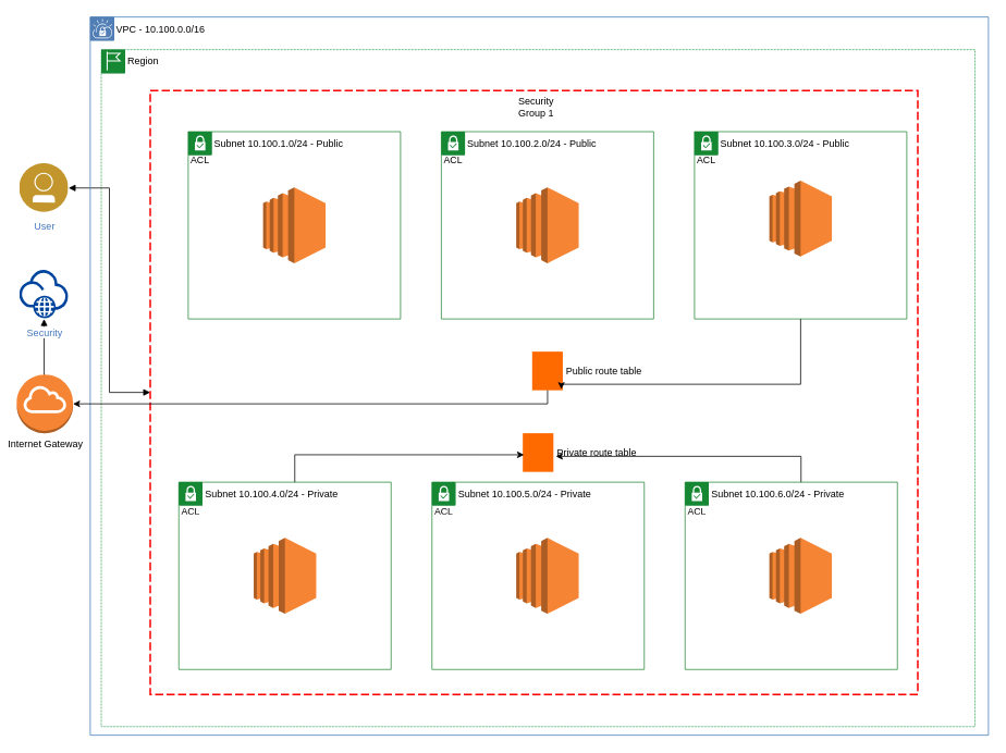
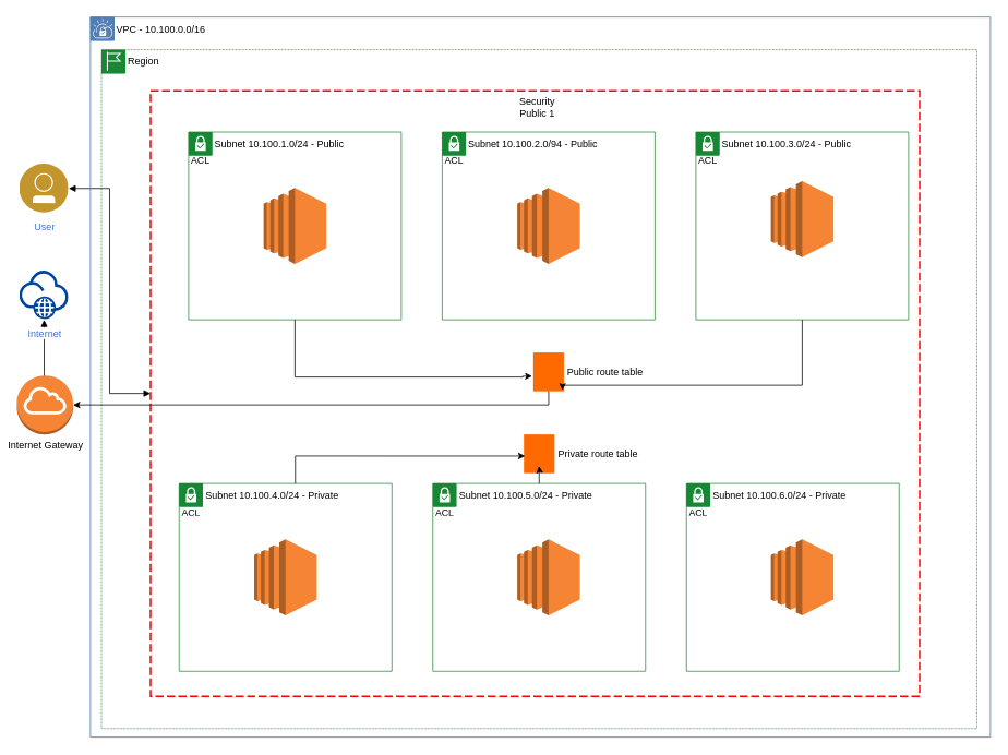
- <mxCell id="8" value="Security&lt;br&gt;Group 1" style="rounded=0;whiteSpace=wrap;html=1;absoluteArcSize=1;arcSize=0;strokeColor=#FD0000;fillColor=none;verticalAlign=top;align=center;spacingLeft=5;dashed=1;dashPattern=5 2;labelPosition=center;verticalLabelPosition=middle;strokeWidth=2;" parent="6" vertex="1"><mxGeometry x="60" y="50" width="940" height="740" as="geometry" /></mxCell>
+ <mxCell id="8" value="Security&lt;br&gt;Public 1" style="rounded=0;whiteSpace=wrap;html=1;absoluteArcSize=1;arcSize=0;strokeColor=#FD0000;fillColor=none;verticalAlign=top;align=center;spacingLeft=5;dashed=1;dashPattern=5 2;labelPosition=center;verticalLabelPosition=middle;strokeWidth=2;" parent="6" vertex="1"><mxGeometry x="60" y="50" width="940" height="740" as="geometry" /></mxCell>
- <mxCell id="12" value="Subnet 10.100.2.0/24&amp;nbsp;- Public" style="swimlane;fontStyle=0;horizontal=1;collapsible=0;startSize=28;swimlaneLine=0;swimlaneFillColor=none;fillColor=none;rounded=0;whiteSpace=wrap;html=1;absoluteArcSize=1;arcSize=12;strokeColor=#2A8838;verticalAlign=top;align=left;spacingLeft=30;spacingTop=1;dashed=0;strokeWidth=1;" vertex="1" parent="6"><mxGeometry x="416.5" y="100.5" width="260" height="229.5" as="geometry" /></mxCell>
+ <mxCell id="12" value="Subnet 10.100.2.0/94&amp;nbsp;- Public" style="swimlane;fontStyle=0;horizontal=1;collapsible=0;startSize=28;swimlaneLine=0;swimlaneFillColor=none;fillColor=none;rounded=0;whiteSpace=wrap;html=1;absoluteArcSize=1;arcSize=12;strokeColor=#2A8838;verticalAlign=top;align=left;spacingLeft=30;spacingTop=1;dashed=0;strokeWidth=1;" vertex="1" parent="6"><mxGeometry x="416.5" y="100.5" width="260" height="229.5" as="geometry" /></mxCell>
- <mxCell id="38" value="Security" style="aspect=fixed;perimeter=ellipsePerimeter;html=1;align=center;shadow=0;dashed=0;fontColor=#4277BB;labelBackgroundColor=#ffffff;fontSize=12;spacingTop=3;image;image=img/lib/ibm/vpc/Internet.svg;" parent="36" vertex="1"><mxGeometry x="23.5" y="330" width="60" height="60" as="geometry" /></mxCell>
+ <mxCell id="38" value="Internet" style="aspect=fixed;perimeter=ellipsePerimeter;html=1;align=center;shadow=0;dashed=0;fontColor=#4277BB;labelBackgroundColor=#ffffff;fontSize=12;spacingTop=3;image;image=img/lib/ibm/vpc/Internet.svg;" parent="36" vertex="1"><mxGeometry x="23.5" y="330" width="60" height="60" as="geometry" /></mxCell>
+ <mxCell id="32" style="edgeStyle=orthogonalEdgeStyle;rounded=0;orthogonalLoop=1;jettySize=auto;html=1;entryX=-0.037;entryY=0.61;entryDx=0;entryDy=0;entryPerimeter=0;" edge="1" parent="6" source="9" target="31"><mxGeometry relative="1" as="geometry"><Array as="points"><mxPoint x="237" y="400" /><mxPoint x="515" y="400" /></Array></mxGeometry></mxCell>
- <mxCell id="29" style="edgeStyle=orthogonalEdgeStyle;rounded=0;orthogonalLoop=1;jettySize=auto;html=1;entryX=1.081;entryY=0.598;entryDx=0;entryDy=0;entryPerimeter=0;" edge="1" parent="6" source="21" target="27"><mxGeometry relative="1" as="geometry"><Array as="points"><mxPoint x="857" y="498" /></Array></mxGeometry></mxCell>
+ <mxCell id="30" style="edgeStyle=orthogonalEdgeStyle;rounded=0;orthogonalLoop=1;jettySize=auto;html=1;entryX=0.497;entryY=0.819;entryDx=0;entryDy=0;entryPerimeter=0;" edge="1" parent="6" source="19" target="27"><mxGeometry relative="1" as="geometry" /></mxCell>
